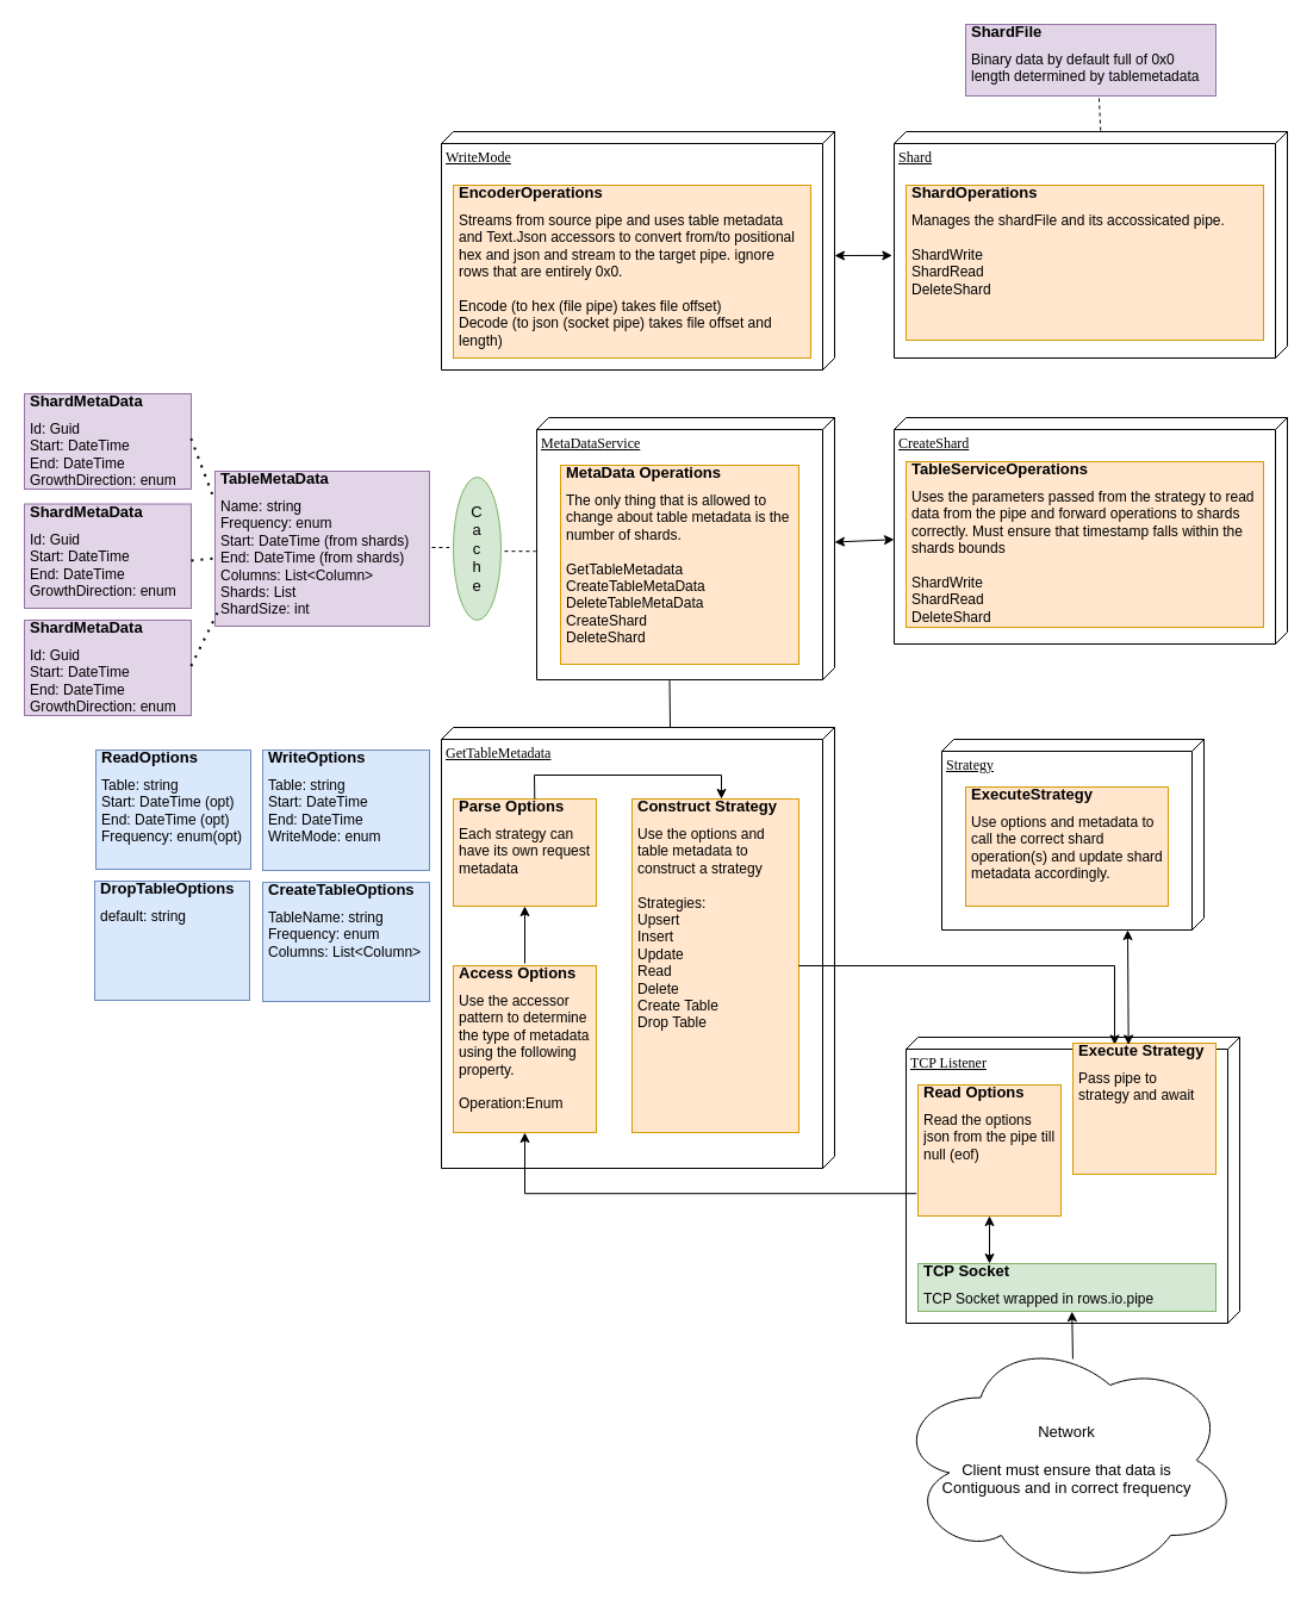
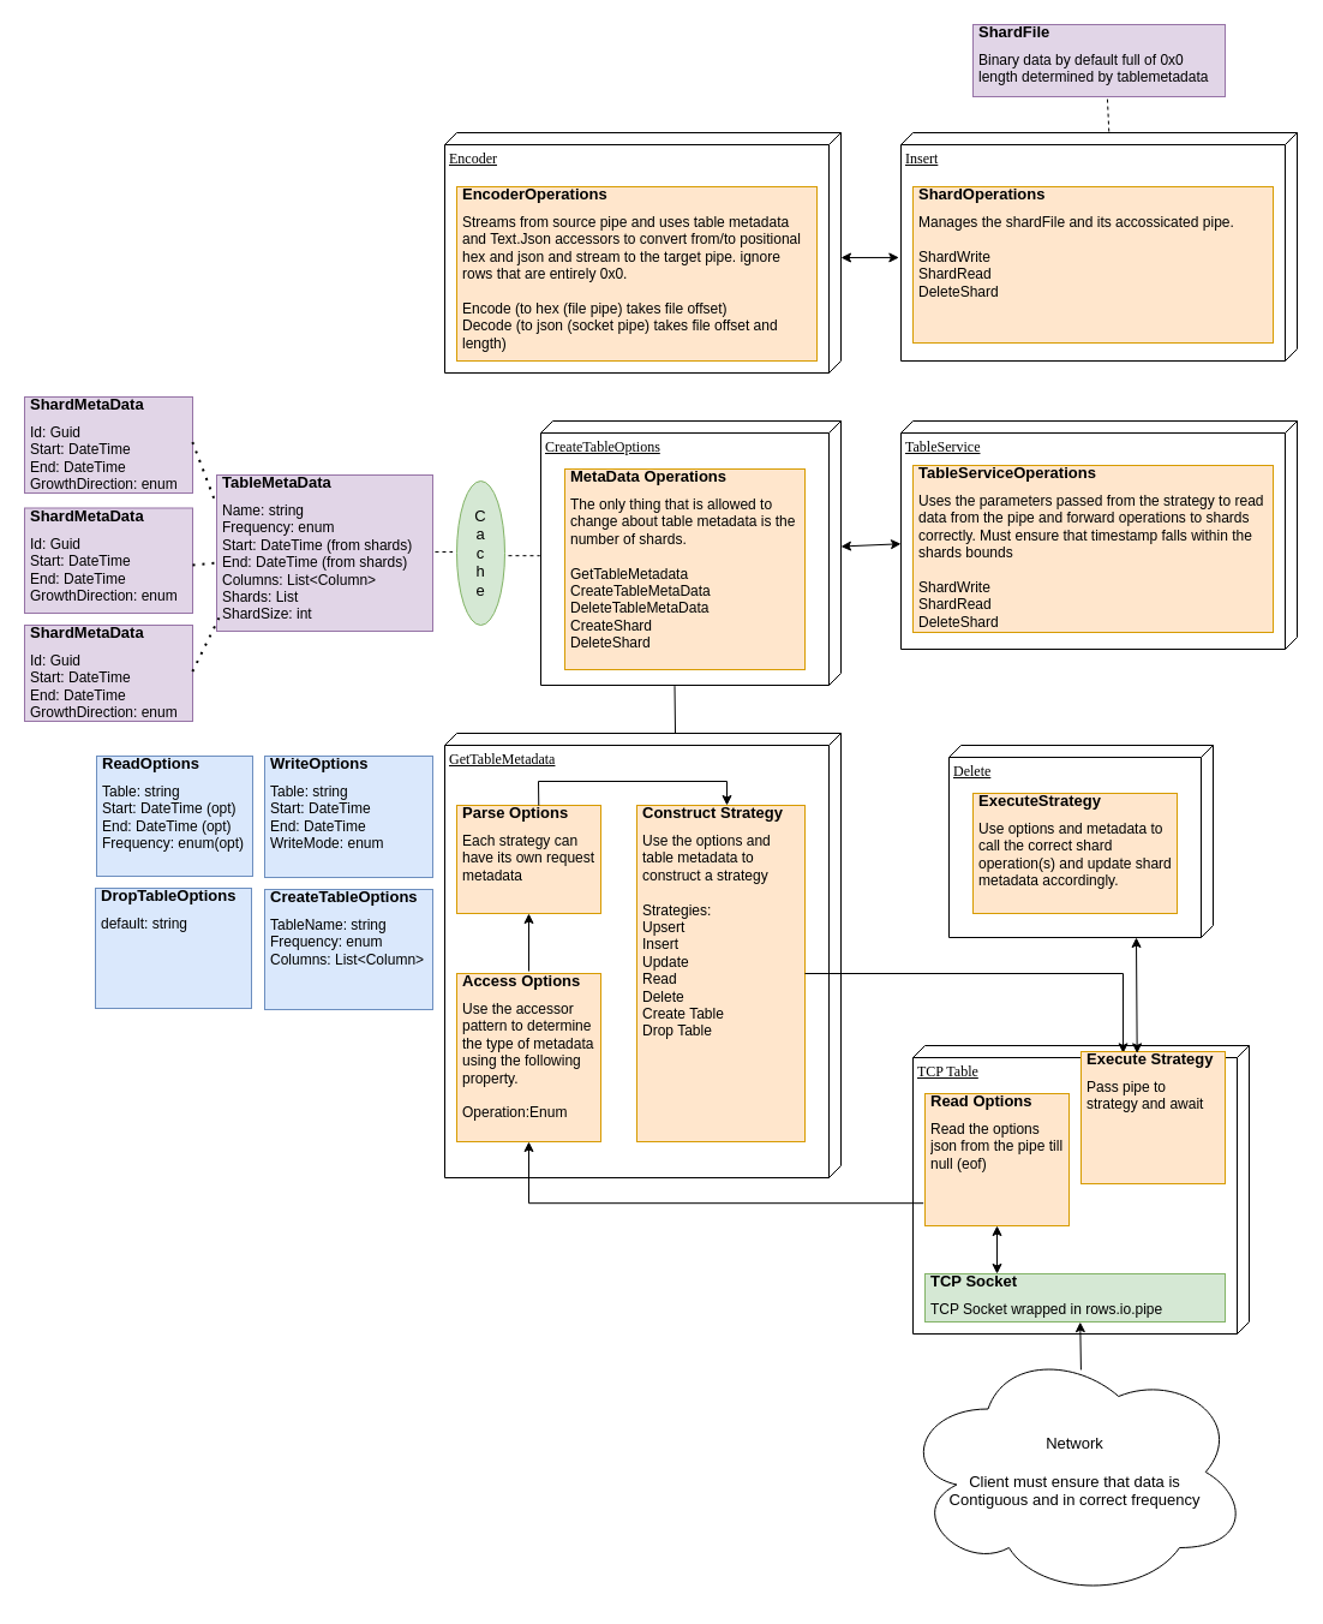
- <mxCell id="39" value="WriteMode" style="verticalAlign=top;align=left;spacingTop=8;spacingLeft=2;spacingRight=12;shape=cube;size=10;direction=south;fontStyle=4;html=1;rounded=0;shadow=0;comic=0;labelBackgroundColor=none;strokeWidth=1;fontFamily=Verdana;fontSize=12;" parent="1" vertex="1"><mxGeometry x="370" y="110" width="330" height="200" as="geometry" /></mxCell>
+ <mxCell id="39" value="Encoder" style="verticalAlign=top;align=left;spacingTop=8;spacingLeft=2;spacingRight=12;shape=cube;size=10;direction=south;fontStyle=4;html=1;rounded=0;shadow=0;comic=0;labelBackgroundColor=none;strokeWidth=1;fontFamily=Verdana;fontSize=12;" parent="1" vertex="1"><mxGeometry x="370" y="110" width="330" height="200" as="geometry" /></mxCell>
- <mxCell id="10" value="Shard" style="verticalAlign=top;align=left;spacingTop=8;spacingLeft=2;spacingRight=12;shape=cube;size=10;direction=south;fontStyle=4;html=1;rounded=0;shadow=0;comic=0;labelBackgroundColor=none;strokeWidth=1;fontFamily=Verdana;fontSize=12;" parent="1" vertex="1"><mxGeometry x="750" y="110" width="330" height="190" as="geometry" /></mxCell>
+ <mxCell id="10" value="Insert" style="verticalAlign=top;align=left;spacingTop=8;spacingLeft=2;spacingRight=12;shape=cube;size=10;direction=south;fontStyle=4;html=1;rounded=0;shadow=0;comic=0;labelBackgroundColor=none;strokeWidth=1;fontFamily=Verdana;fontSize=12;" parent="1" vertex="1"><mxGeometry x="750" y="110" width="330" height="190" as="geometry" /></mxCell>
- <mxCell id="18" value="MetaDataService" style="verticalAlign=top;align=left;spacingTop=8;spacingLeft=2;spacingRight=12;shape=cube;size=10;direction=south;fontStyle=4;html=1;rounded=0;shadow=0;comic=0;labelBackgroundColor=none;strokeWidth=1;fontFamily=Verdana;fontSize=12" parent="1" vertex="1"><mxGeometry x="450" y="350" width="250" height="220" as="geometry" /></mxCell>
+ <mxCell id="18" value="CreateTableOptions" style="verticalAlign=top;align=left;spacingTop=8;spacingLeft=2;spacingRight=12;shape=cube;size=10;direction=south;fontStyle=4;html=1;rounded=0;shadow=0;comic=0;labelBackgroundColor=none;strokeWidth=1;fontFamily=Verdana;fontSize=12" parent="1" vertex="1"><mxGeometry x="450" y="350" width="250" height="220" as="geometry" /></mxCell>
- <mxCell id="9" value="CreateShard" style="verticalAlign=top;align=left;spacingTop=8;spacingLeft=2;spacingRight=12;shape=cube;size=10;direction=south;fontStyle=4;html=1;rounded=0;shadow=0;comic=0;labelBackgroundColor=none;strokeWidth=1;fontFamily=Verdana;fontSize=12" parent="1" vertex="1"><mxGeometry x="750" y="350" width="330" height="190" as="geometry" /></mxCell>
+ <mxCell id="9" value="TableService" style="verticalAlign=top;align=left;spacingTop=8;spacingLeft=2;spacingRight=12;shape=cube;size=10;direction=south;fontStyle=4;html=1;rounded=0;shadow=0;comic=0;labelBackgroundColor=none;strokeWidth=1;fontFamily=Verdana;fontSize=12" parent="1" vertex="1"><mxGeometry x="750" y="350" width="330" height="190" as="geometry" /></mxCell>
- <mxCell id="7" value="Strategy" style="verticalAlign=top;align=left;spacingTop=8;spacingLeft=2;spacingRight=12;shape=cube;size=10;direction=south;fontStyle=4;html=1;rounded=0;shadow=0;comic=0;labelBackgroundColor=none;strokeWidth=1;fontFamily=Verdana;fontSize=12" parent="1" vertex="1"><mxGeometry x="790" y="620" width="220" height="160" as="geometry" /></mxCell>
+ <mxCell id="7" value="Delete" style="verticalAlign=top;align=left;spacingTop=8;spacingLeft=2;spacingRight=12;shape=cube;size=10;direction=south;fontStyle=4;html=1;rounded=0;shadow=0;comic=0;labelBackgroundColor=none;strokeWidth=1;fontFamily=Verdana;fontSize=12" parent="1" vertex="1"><mxGeometry x="790" y="620" width="220" height="160" as="geometry" /></mxCell>
- <mxCell id="3" value="TCP Listener" style="verticalAlign=top;align=left;spacingTop=8;spacingLeft=2;spacingRight=12;shape=cube;size=10;direction=south;fontStyle=4;html=1;rounded=0;shadow=0;comic=0;labelBackgroundColor=none;strokeWidth=1;fontFamily=Verdana;fontSize=12" parent="1" vertex="1"><mxGeometry x="760" y="870" width="280" height="240" as="geometry" /></mxCell>
+ <mxCell id="3" value="TCP Table" style="verticalAlign=top;align=left;spacingTop=8;spacingLeft=2;spacingRight=12;shape=cube;size=10;direction=south;fontStyle=4;html=1;rounded=0;shadow=0;comic=0;labelBackgroundColor=none;strokeWidth=1;fontFamily=Verdana;fontSize=12" parent="1" vertex="1"><mxGeometry x="760" y="870" width="280" height="240" as="geometry" /></mxCell>
